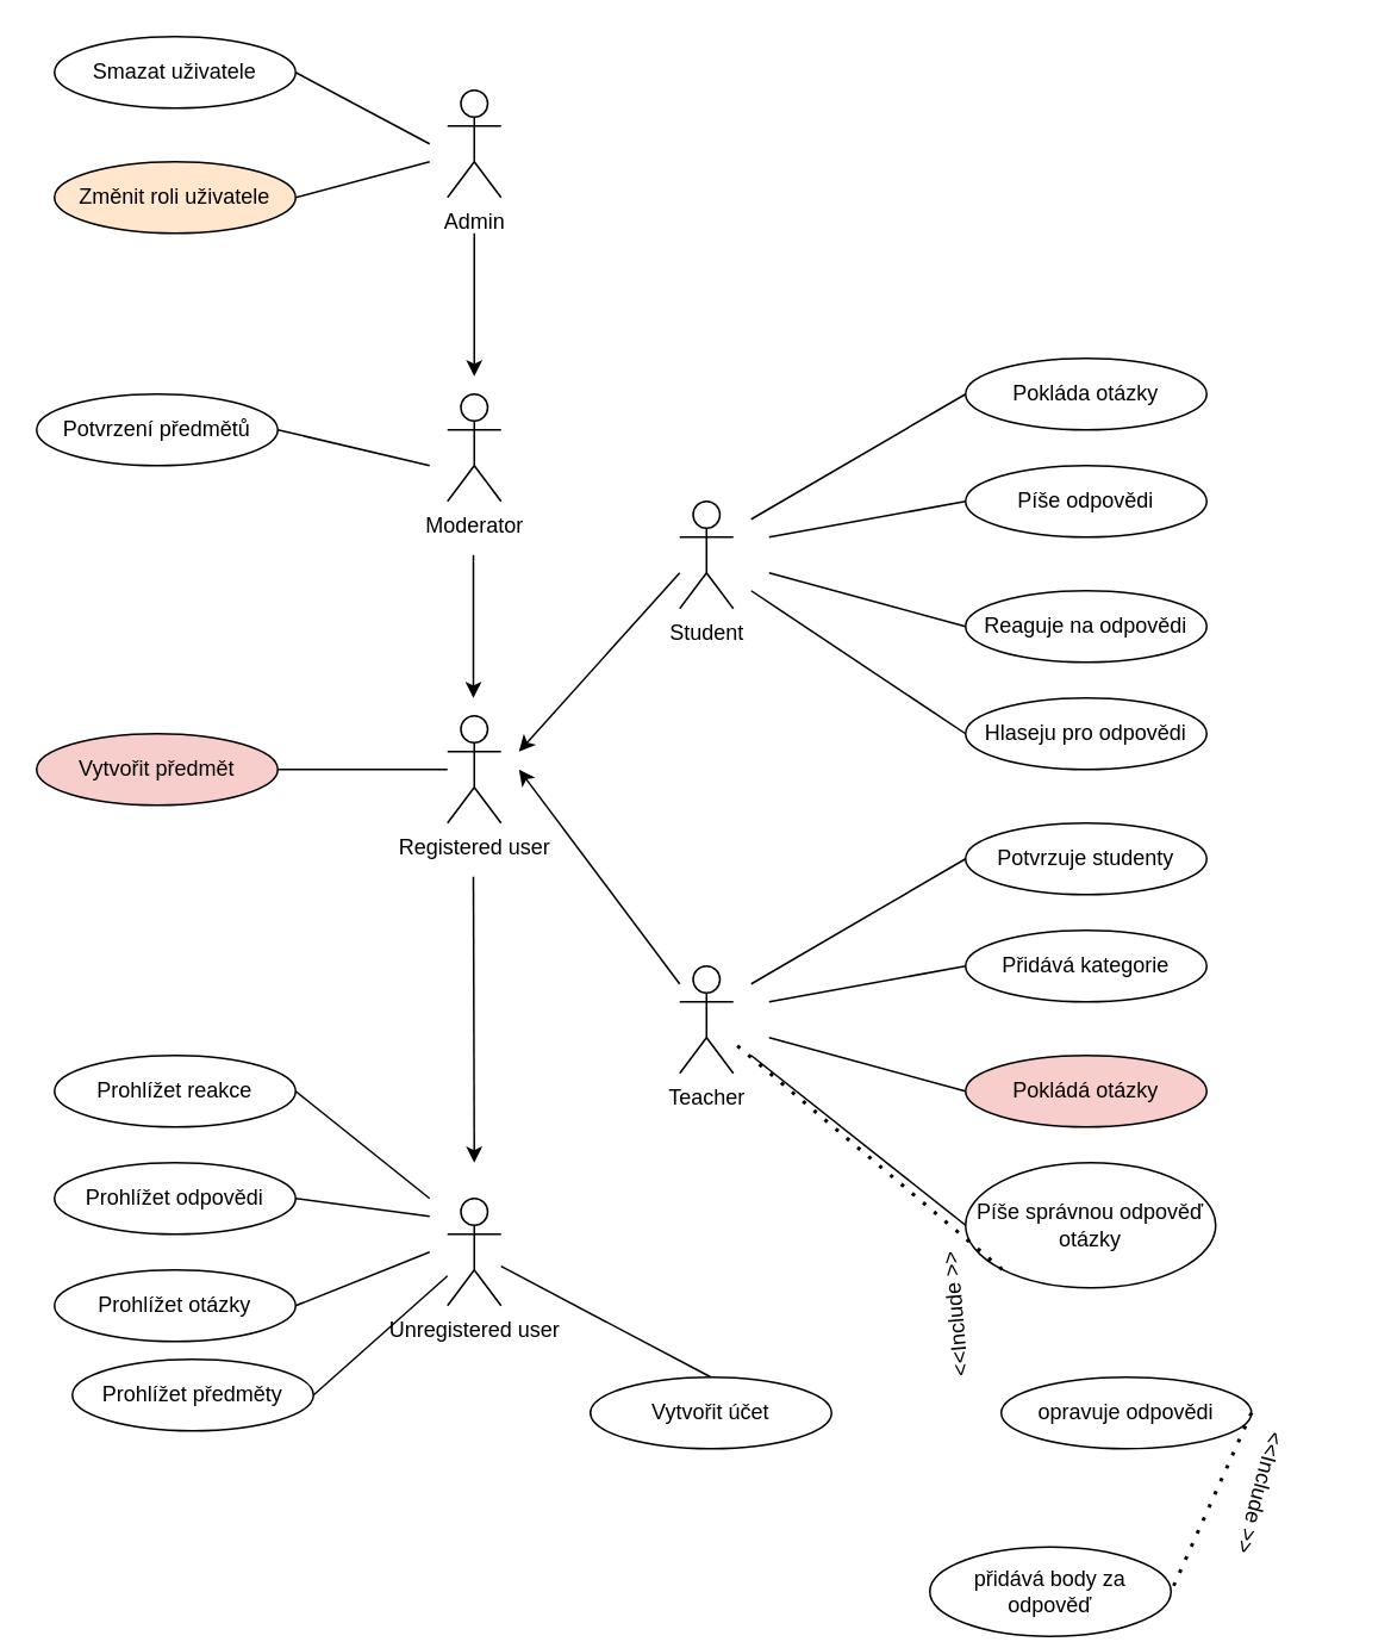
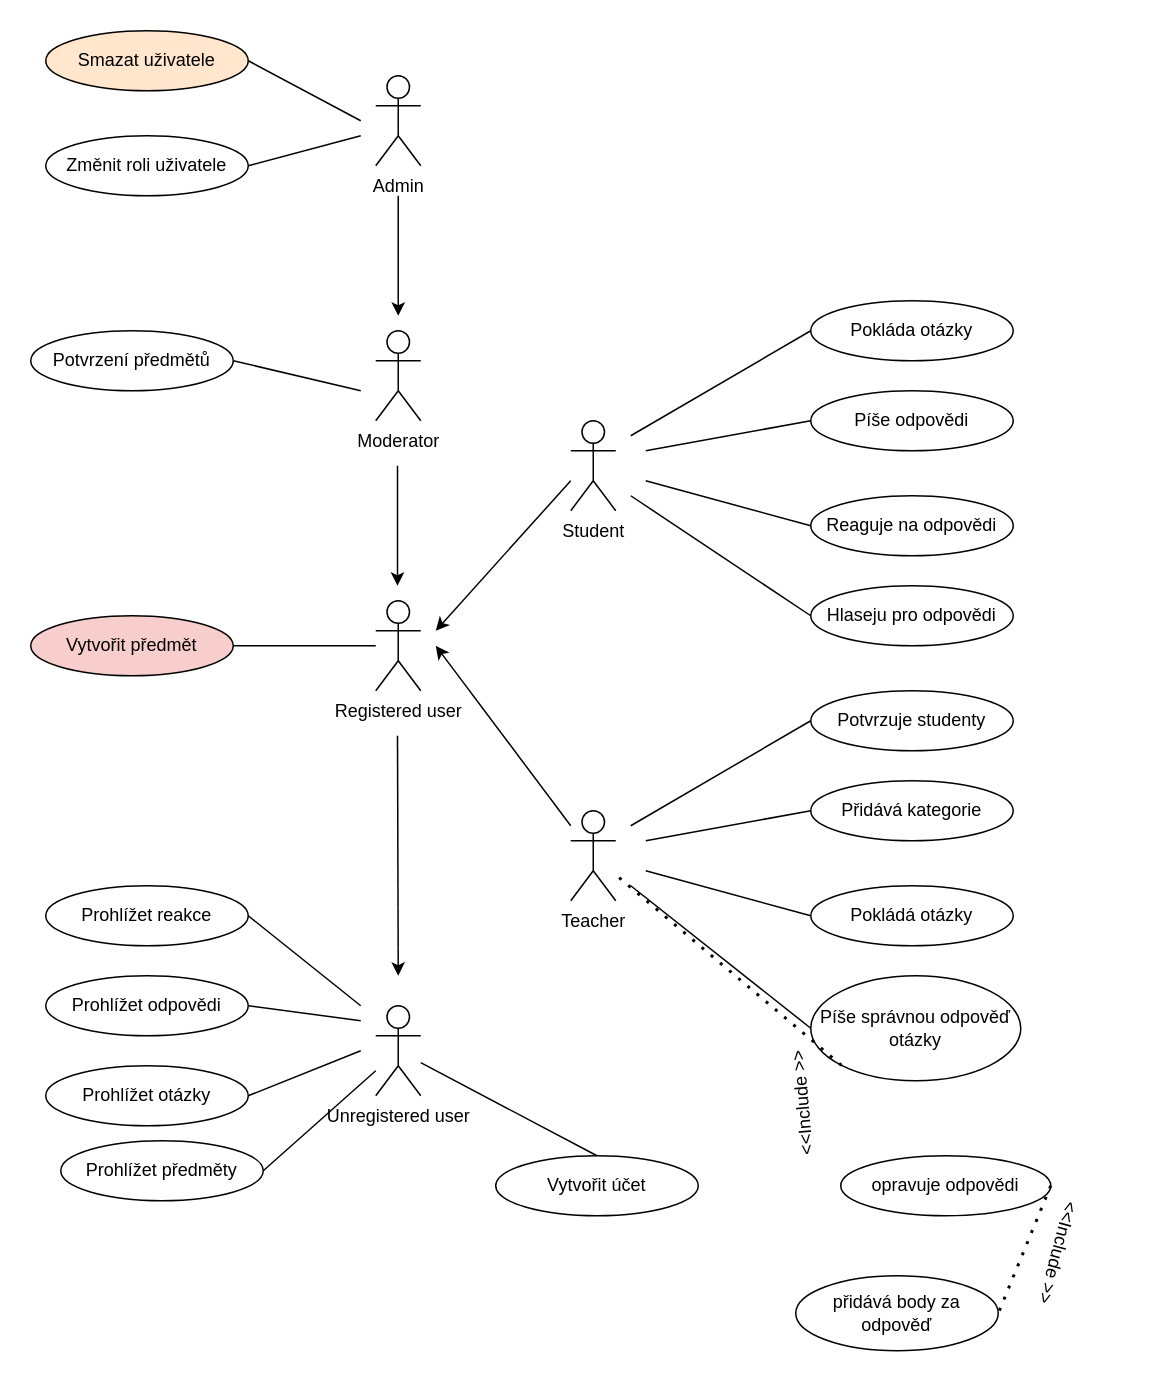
- <mxCell id="3" value="Smazat uživatele" style="ellipse;whiteSpace=wrap;html=1;" parent="1" vertex="1"><mxGeometry x="30" y="20" width="135" height="40" as="geometry" /></mxCell>
+ <mxCell id="3" value="Smazat uživatele" style="ellipse;whiteSpace=wrap;html=1;fillColor=#ffe6cc;" parent="1" vertex="1"><mxGeometry x="30" y="20" width="135" height="40" as="geometry" /></mxCell>
- <mxCell id="4" value="Změnit roli uživatele" style="ellipse;whiteSpace=wrap;html=1;fillColor=#ffe6cc;" parent="1" vertex="1"><mxGeometry x="30" y="90" width="135" height="40" as="geometry" /></mxCell>
+ <mxCell id="4" value="Změnit roli uživatele" style="ellipse;whiteSpace=wrap;html=1;" parent="1" vertex="1"><mxGeometry x="30" y="90" width="135" height="40" as="geometry" /></mxCell>
- <mxCell id="22" value="Pokládá otázky" style="ellipse;whiteSpace=wrap;html=1;fillColor=#f8cecc;" parent="1" vertex="1"><mxGeometry x="540" y="590" width="135" height="40" as="geometry" /></mxCell>
+ <mxCell id="22" value="Pokládá otázky" style="ellipse;whiteSpace=wrap;html=1;" parent="1" vertex="1"><mxGeometry x="540" y="590" width="135" height="40" as="geometry" /></mxCell>
- <mxCell id="49" value="přidává body za&lt;br&gt;odpověď" style="ellipse;whiteSpace=wrap;html=1;" parent="1" vertex="1"><mxGeometry x="520" y="865" width="135" height="50" as="geometry" /></mxCell>
+ <mxCell id="49" value="přidává body za&lt;br&gt;odpověď" style="ellipse;whiteSpace=wrap;html=1;" parent="1" vertex="1"><mxGeometry x="530" y="850" width="135" height="50" as="geometry" /></mxCell>
